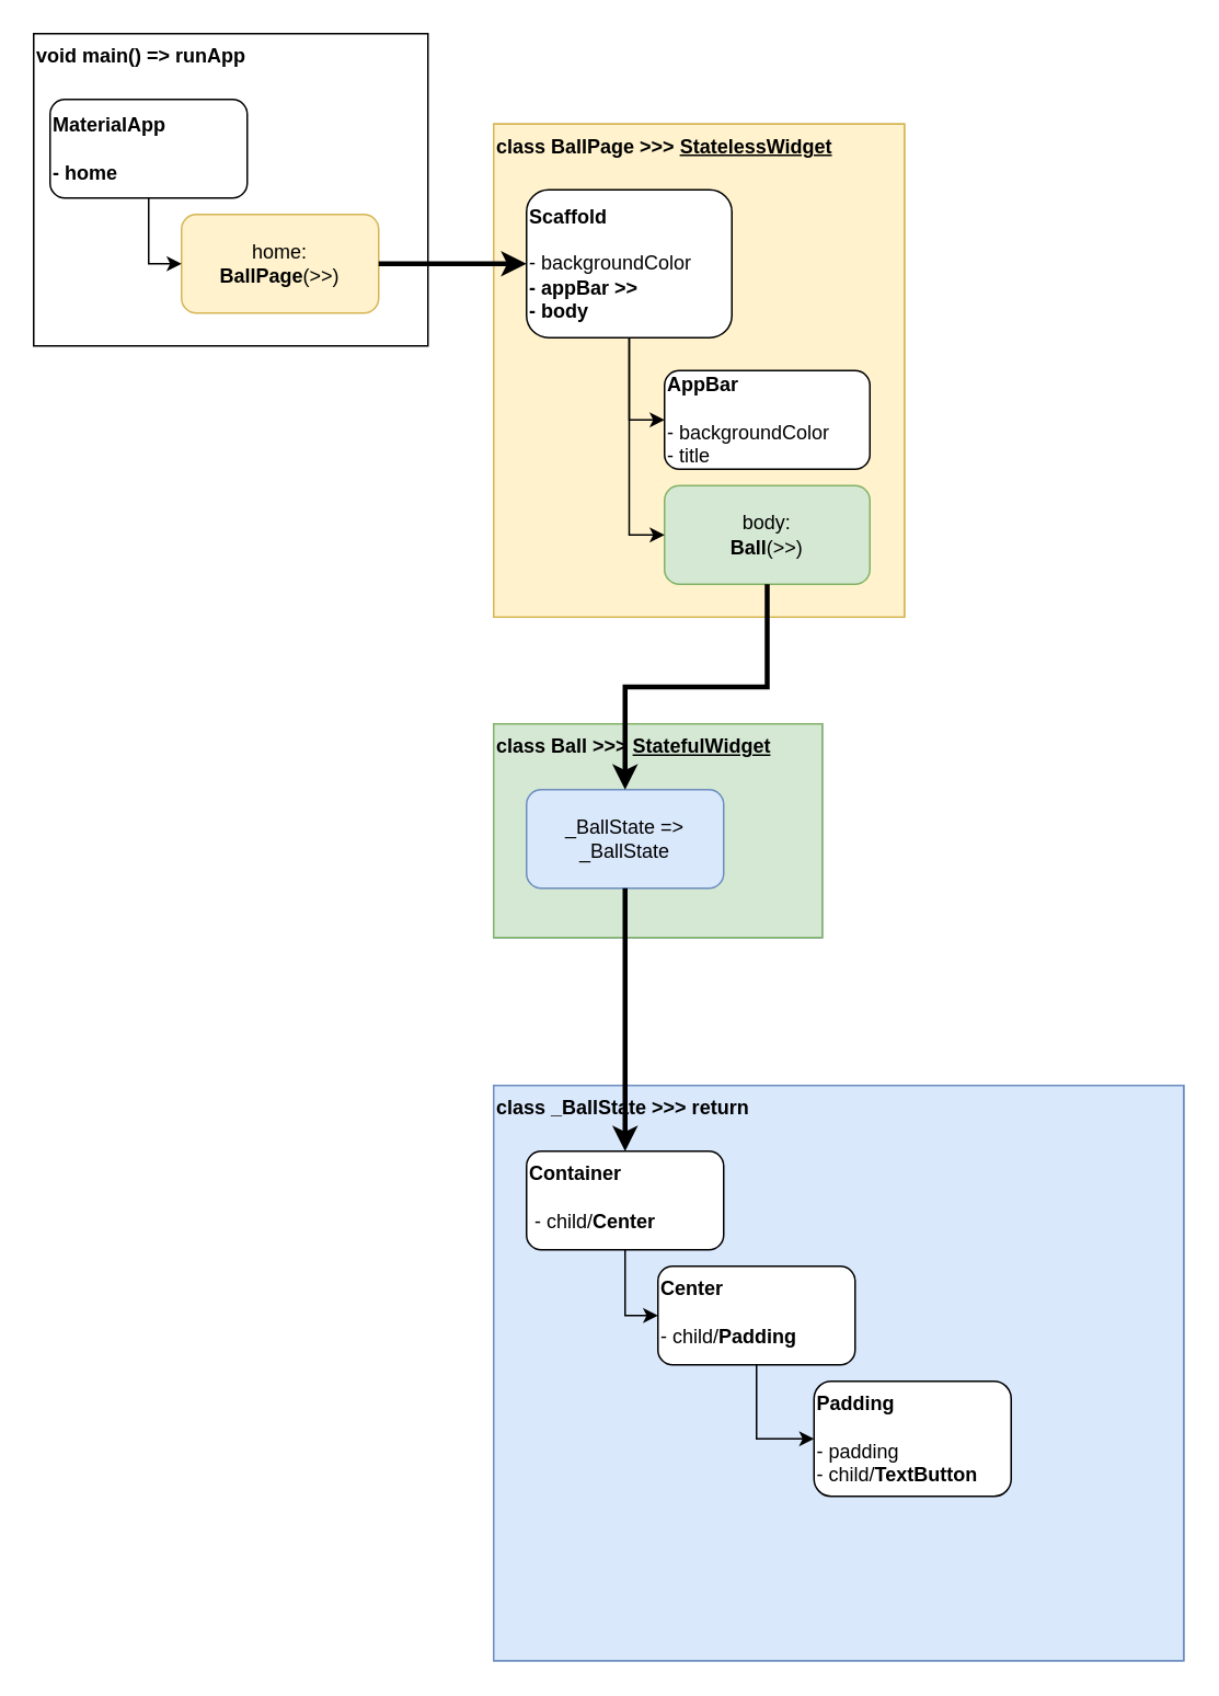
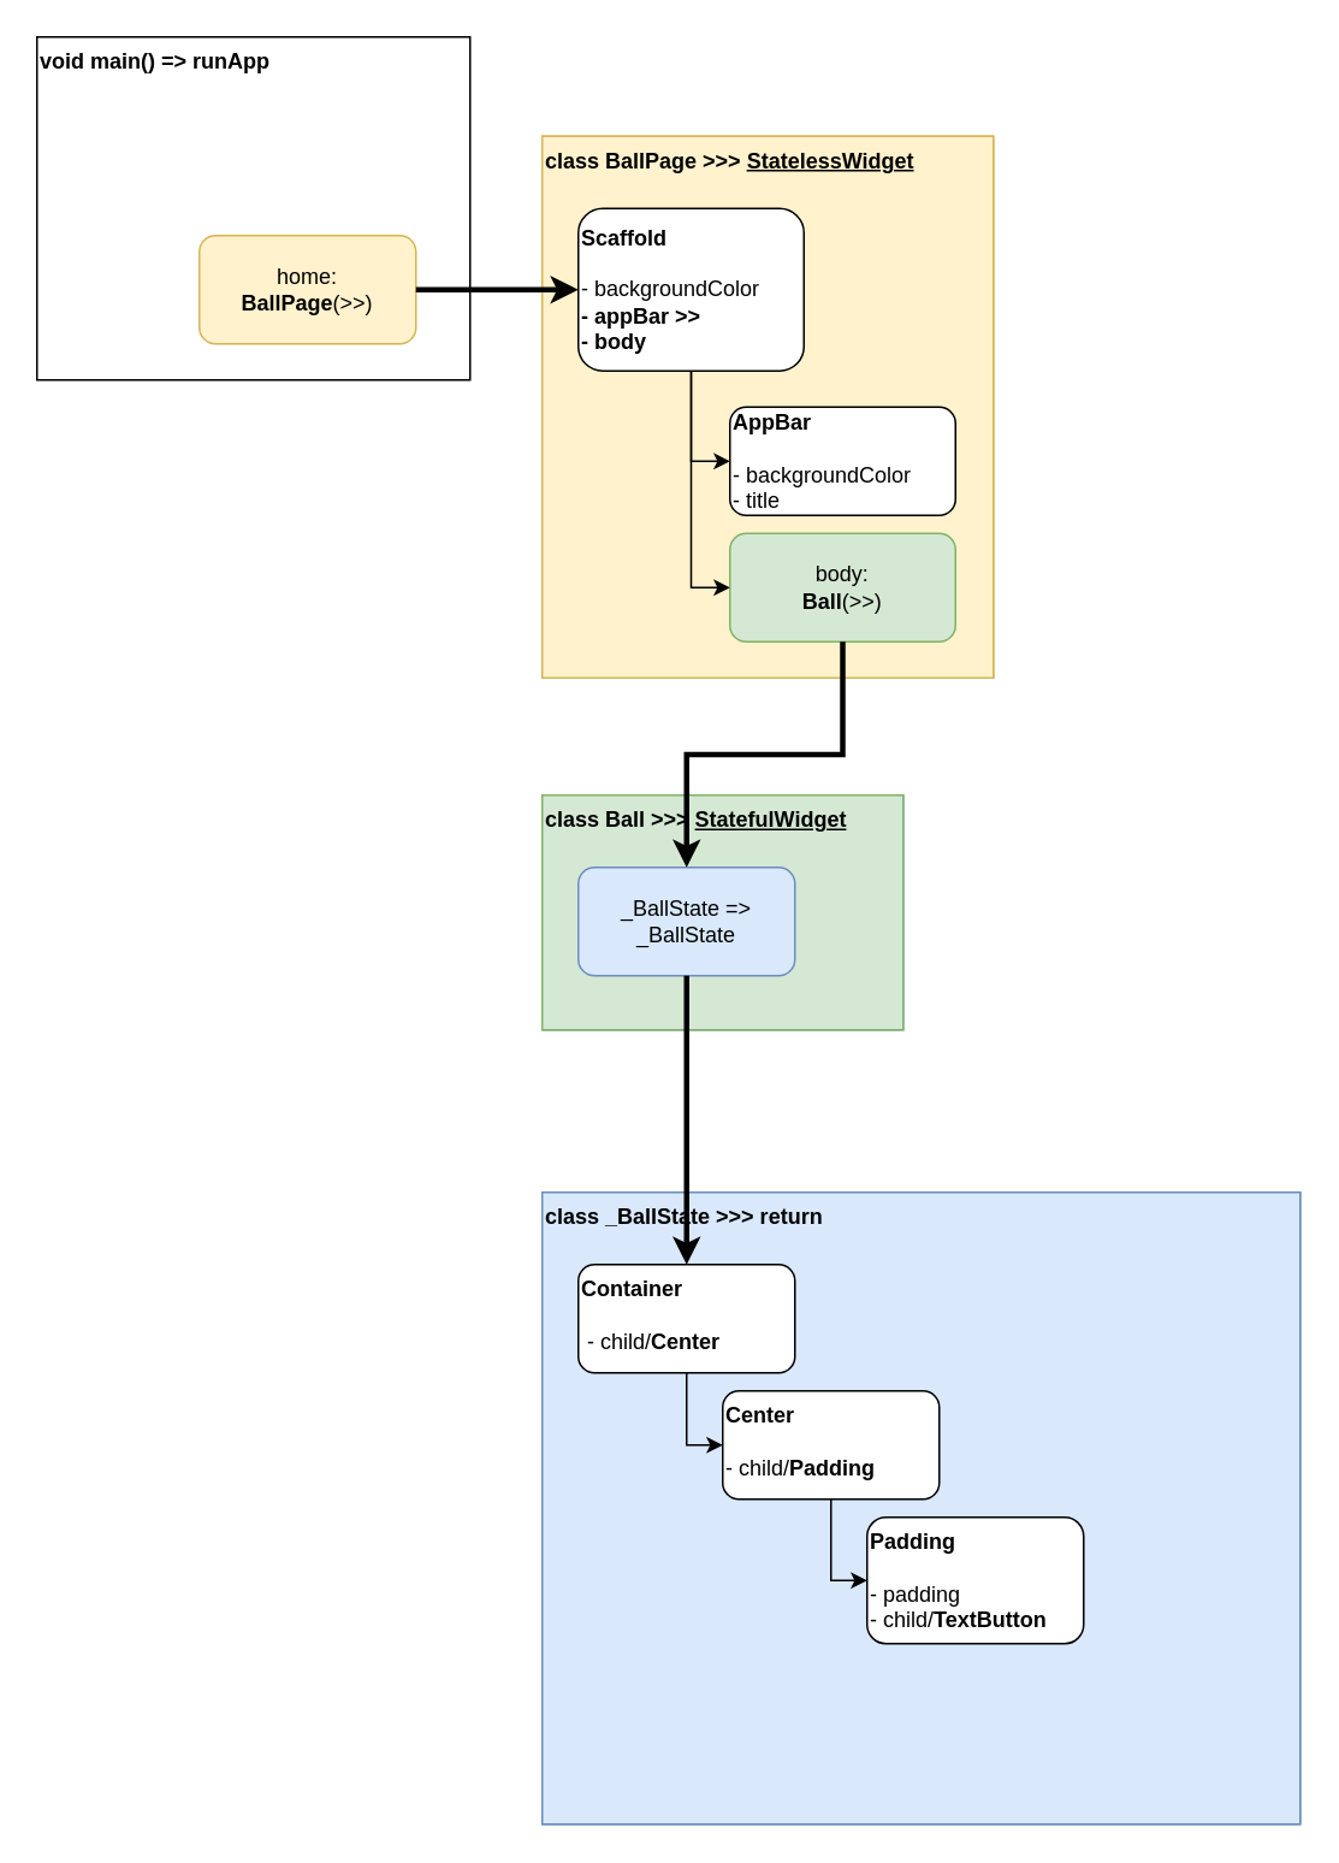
- <mxCell id="15" value="&lt;div&gt;&lt;b&gt;MaterialApp&lt;/b&gt;&lt;/div&gt;&lt;div&gt;&lt;b&gt;&lt;br&gt;&lt;/b&gt;&lt;/div&gt;&lt;div&gt;&lt;b&gt;- home&lt;br&gt;&lt;/b&gt;&lt;/div&gt;" style="rounded=1;whiteSpace=wrap;html=1;align=left;" vertex="1" parent="13"><mxGeometry x="10" y="40" width="120" height="60" as="geometry" /></mxCell>
- <mxCell id="17" style="edgeStyle=orthogonalEdgeStyle;rounded=0;orthogonalLoop=1;jettySize=auto;html=1;entryX=0;entryY=0.5;entryDx=0;entryDy=0;" edge="1" parent="13" source="15" target="16"><mxGeometry x="60" as="geometry" /></mxCell>
- <mxCell id="11" value="&lt;div&gt;&lt;b&gt;Padding&lt;/b&gt;&lt;/div&gt;&lt;div&gt;&lt;br&gt;&lt;/div&gt;&lt;div&gt;- padding&lt;/div&gt;&lt;div&gt;- child/&lt;b&gt;TextButton&lt;/b&gt;&lt;br&gt;&lt;/div&gt;" style="rounded=1;whiteSpace=wrap;html=1;align=left;verticalAlign=top;" vertex="1" parent="6"><mxGeometry x="195" y="180" width="120" height="70" as="geometry" /></mxCell>
+ <mxCell id="11" value="&lt;div&gt;&lt;b&gt;Padding&lt;/b&gt;&lt;/div&gt;&lt;div&gt;&lt;br&gt;&lt;/div&gt;&lt;div&gt;- padding&lt;/div&gt;&lt;div&gt;- child/&lt;b&gt;TextButton&lt;/b&gt;&lt;br&gt;&lt;/div&gt;" style="rounded=1;whiteSpace=wrap;html=1;align=left;verticalAlign=top;" vertex="1" parent="6"><mxGeometry x="180" y="180" width="120" height="70" as="geometry" /></mxCell>
